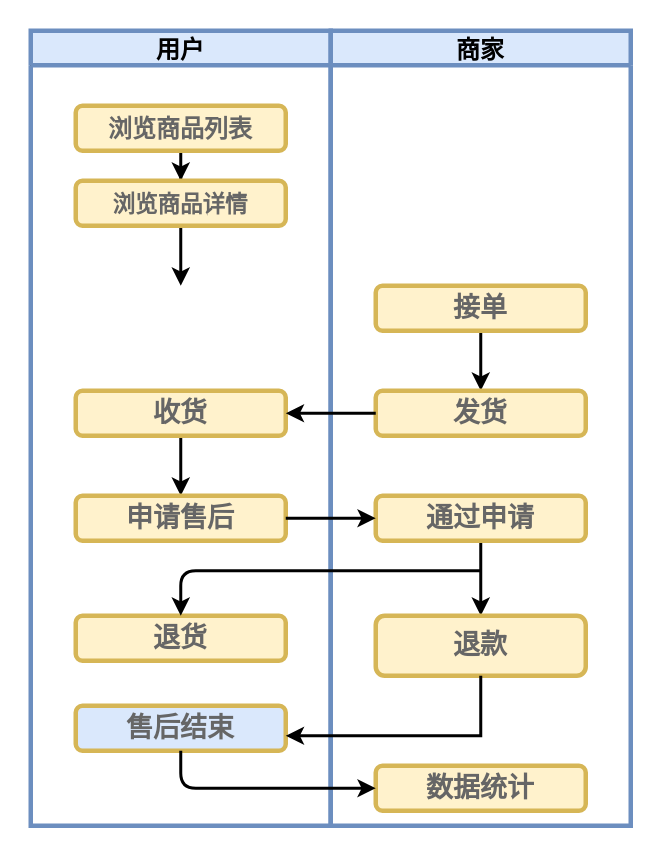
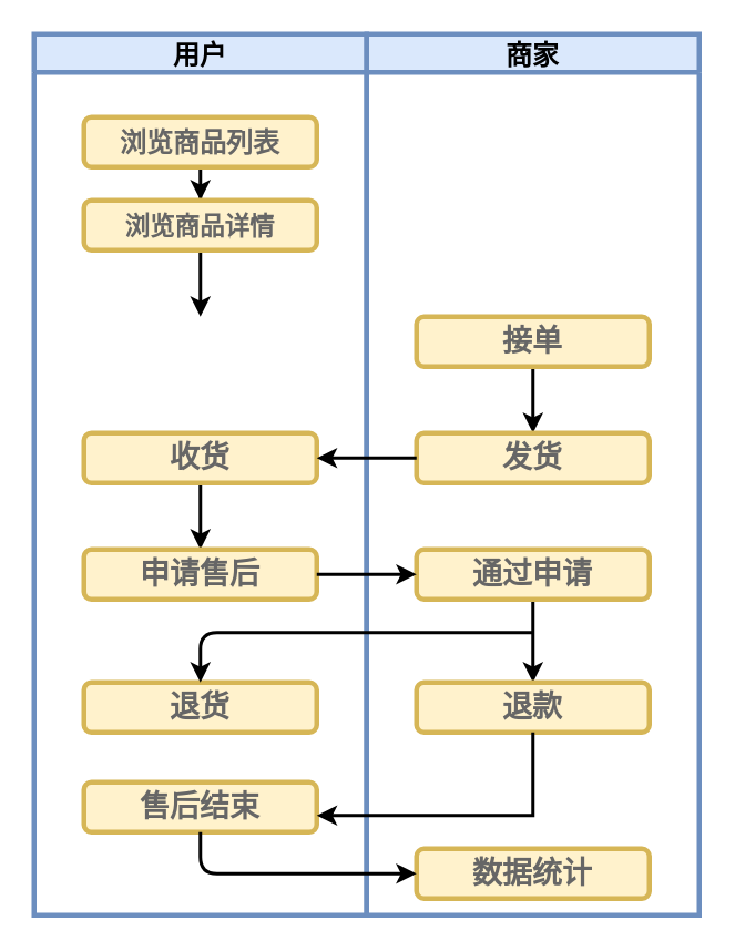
- <mxCell id="19" value="&lt;font color=&quot;#666666&quot; style=&quot;font-size: 18px;&quot;&gt;&lt;b style=&quot;font-size: 18px;&quot;&gt;退款&lt;/b&gt;&lt;/font&gt;" style="rounded=1;whiteSpace=wrap;html=1;fontSize=18;fillColor=#fff2cc;strokeColor=#d6b656;strokeWidth=3;" parent="13" vertex="1"><mxGeometry x="30" y="390" width="140" height="40" as="geometry" /></mxCell>
+ <mxCell id="19" value="&lt;font color=&quot;#666666&quot; style=&quot;font-size: 18px;&quot;&gt;&lt;b style=&quot;font-size: 18px;&quot;&gt;退款&lt;/b&gt;&lt;/font&gt;" style="rounded=1;whiteSpace=wrap;html=1;fontSize=18;fillColor=#fff2cc;strokeColor=#d6b656;strokeWidth=3;" parent="13" vertex="1"><mxGeometry x="30" y="390" width="140" height="30" as="geometry" /></mxCell>
- <mxCell id="11" value="&lt;font color=&quot;#666666&quot; style=&quot;font-size: 18px&quot;&gt;&lt;b style=&quot;font-size: 18px&quot;&gt;售后结束&lt;/b&gt;&lt;/font&gt;" style="rounded=1;whiteSpace=wrap;html=1;fontSize=18;fillColor=#dae8fc;strokeColor=#d6b656;strokeWidth=3;" parent="2" vertex="1"><mxGeometry x="30" y="450" width="140" height="30" as="geometry" /></mxCell>
+ <mxCell id="11" value="&lt;font color=&quot;#666666&quot; style=&quot;font-size: 18px&quot;&gt;&lt;b style=&quot;font-size: 18px&quot;&gt;售后结束&lt;/b&gt;&lt;/font&gt;" style="rounded=1;whiteSpace=wrap;html=1;fontSize=18;fillColor=#fff2cc;strokeColor=#d6b656;strokeWidth=3;" parent="2" vertex="1"><mxGeometry x="30" y="450" width="140" height="30" as="geometry" /></mxCell>
